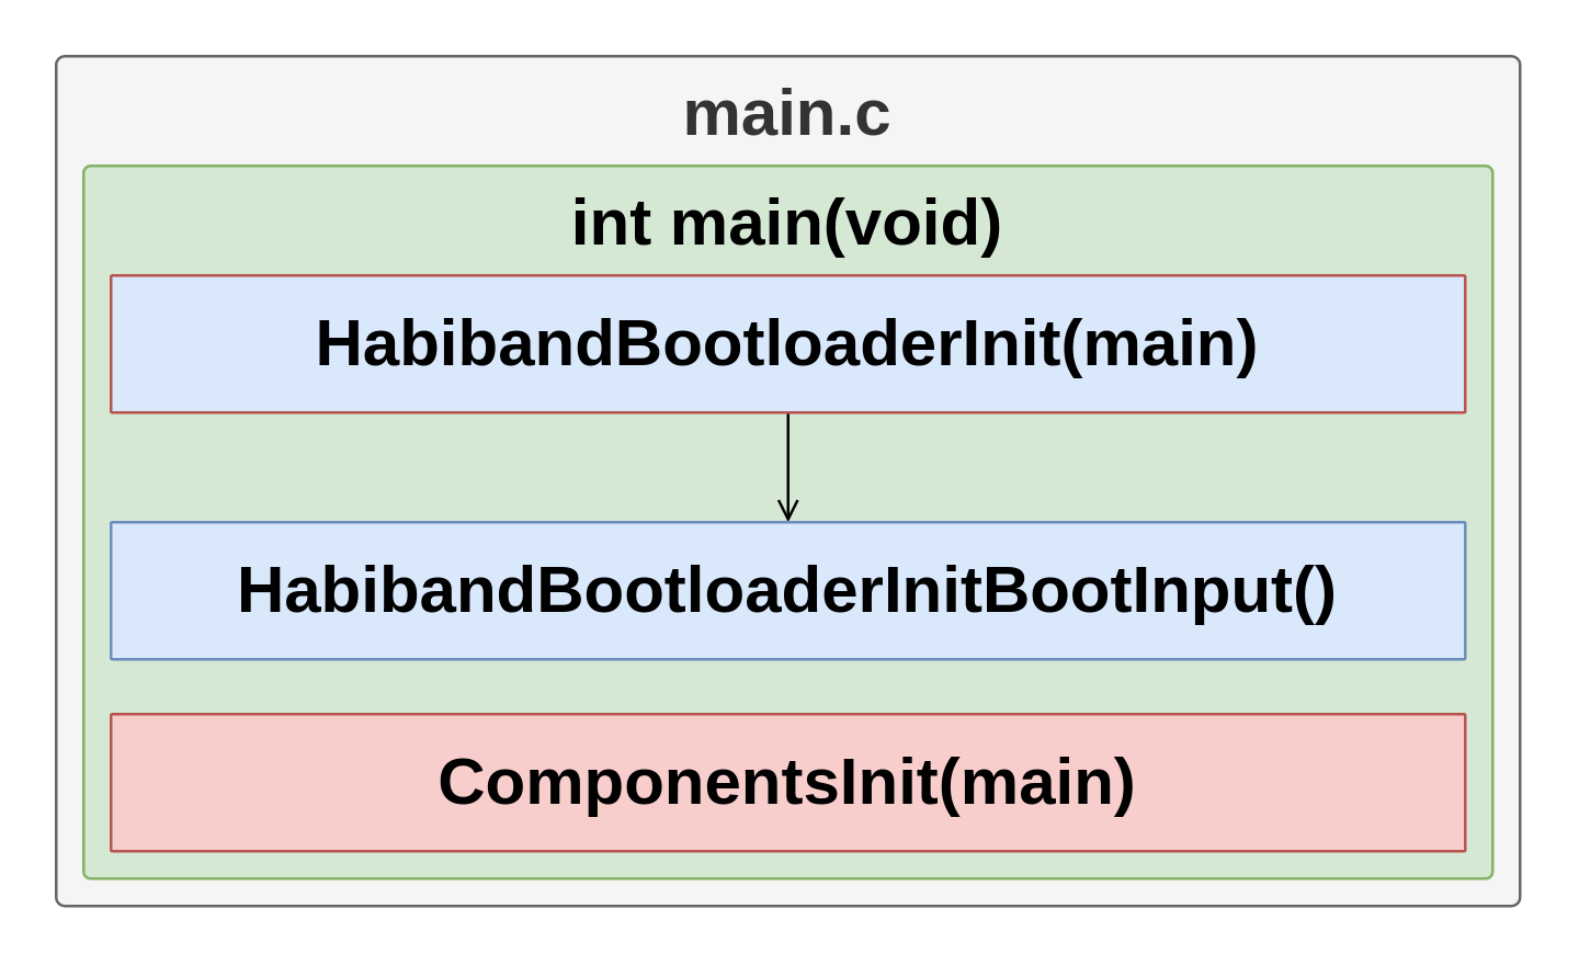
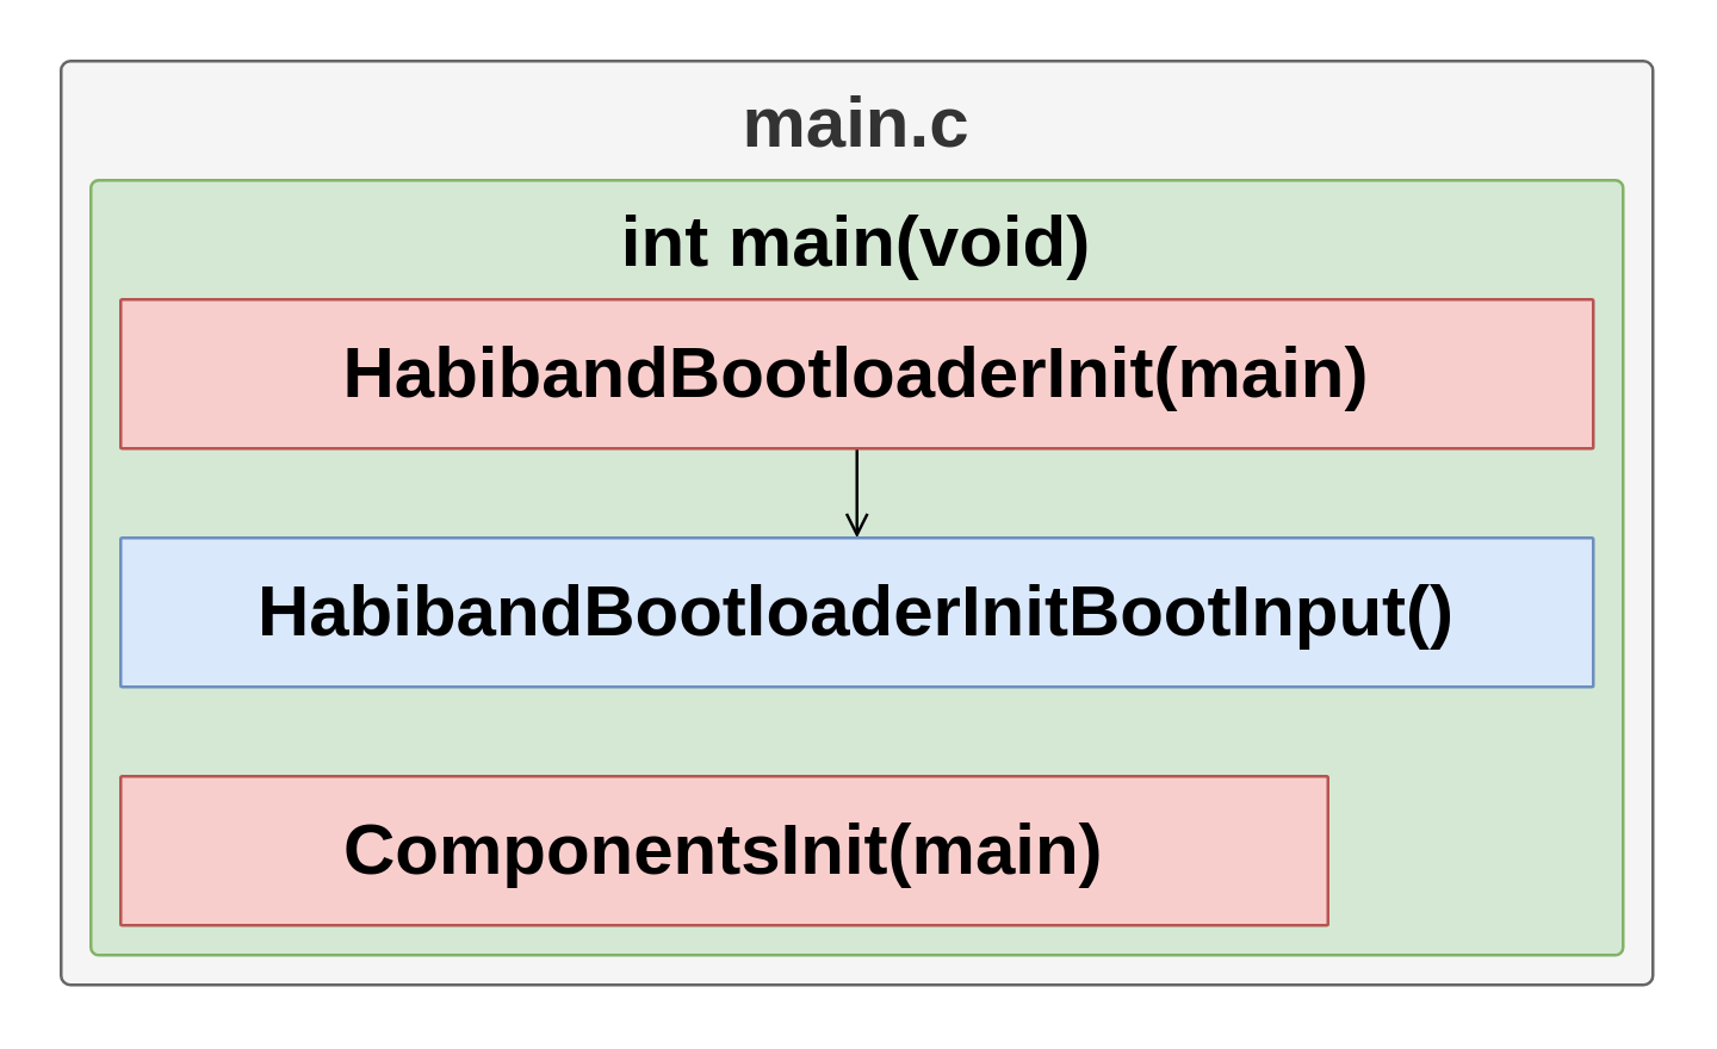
- <mxCell id="6" value="HabibandBootloaderInit(main)" style="rounded=1;whiteSpace=wrap;arcSize=1;verticalAlign=middle;fontSize=24;fontStyle=1;fillColor=#dae8fc;strokeColor=#b85450;" parent="1" vertex="1"><mxGeometry x="40" y="100" width="494" height="50" as="geometry" /></mxCell>
+ <mxCell id="6" value="HabibandBootloaderInit(main)" style="rounded=1;whiteSpace=wrap;arcSize=1;verticalAlign=middle;fontSize=24;fontStyle=1;fillColor=#f8cecc;strokeColor=#b85450;" parent="1" vertex="1"><mxGeometry x="40" y="100" width="494" height="50" as="geometry" /></mxCell>
- <mxCell id="7" value="HabibandBootloaderInitBootInput()" style="rounded=1;whiteSpace=wrap;arcSize=1;verticalAlign=middle;fontSize=24;fontStyle=1;fillColor=#dae8fc;strokeColor=#6c8ebf;" parent="1" vertex="1"><mxGeometry x="40" y="190" width="494" height="50" as="geometry" /></mxCell>
+ <mxCell id="7" value="HabibandBootloaderInitBootInput()" style="rounded=1;whiteSpace=wrap;arcSize=1;verticalAlign=middle;fontSize=24;fontStyle=1;fillColor=#dae8fc;strokeColor=#6c8ebf;" parent="1" vertex="1"><mxGeometry x="40" y="180" width="494" height="50" as="geometry" /></mxCell>
- <mxCell id="4" value="ComponentsInit(main)" style="rounded=1;whiteSpace=wrap;arcSize=1;verticalAlign=middle;fontSize=24;fontStyle=1;fillColor=#f8cecc;strokeColor=#b85450;" parent="1" vertex="1"><mxGeometry x="40" y="260" width="494" height="50" as="geometry" /></mxCell>
+ <mxCell id="4" value="ComponentsInit(main)" style="rounded=1;whiteSpace=wrap;arcSize=1;verticalAlign=middle;fontSize=24;fontStyle=1;fillColor=#f8cecc;strokeColor=#b85450;" parent="1" vertex="1"><mxGeometry x="40" y="260" width="405" height="50" as="geometry" /></mxCell>
